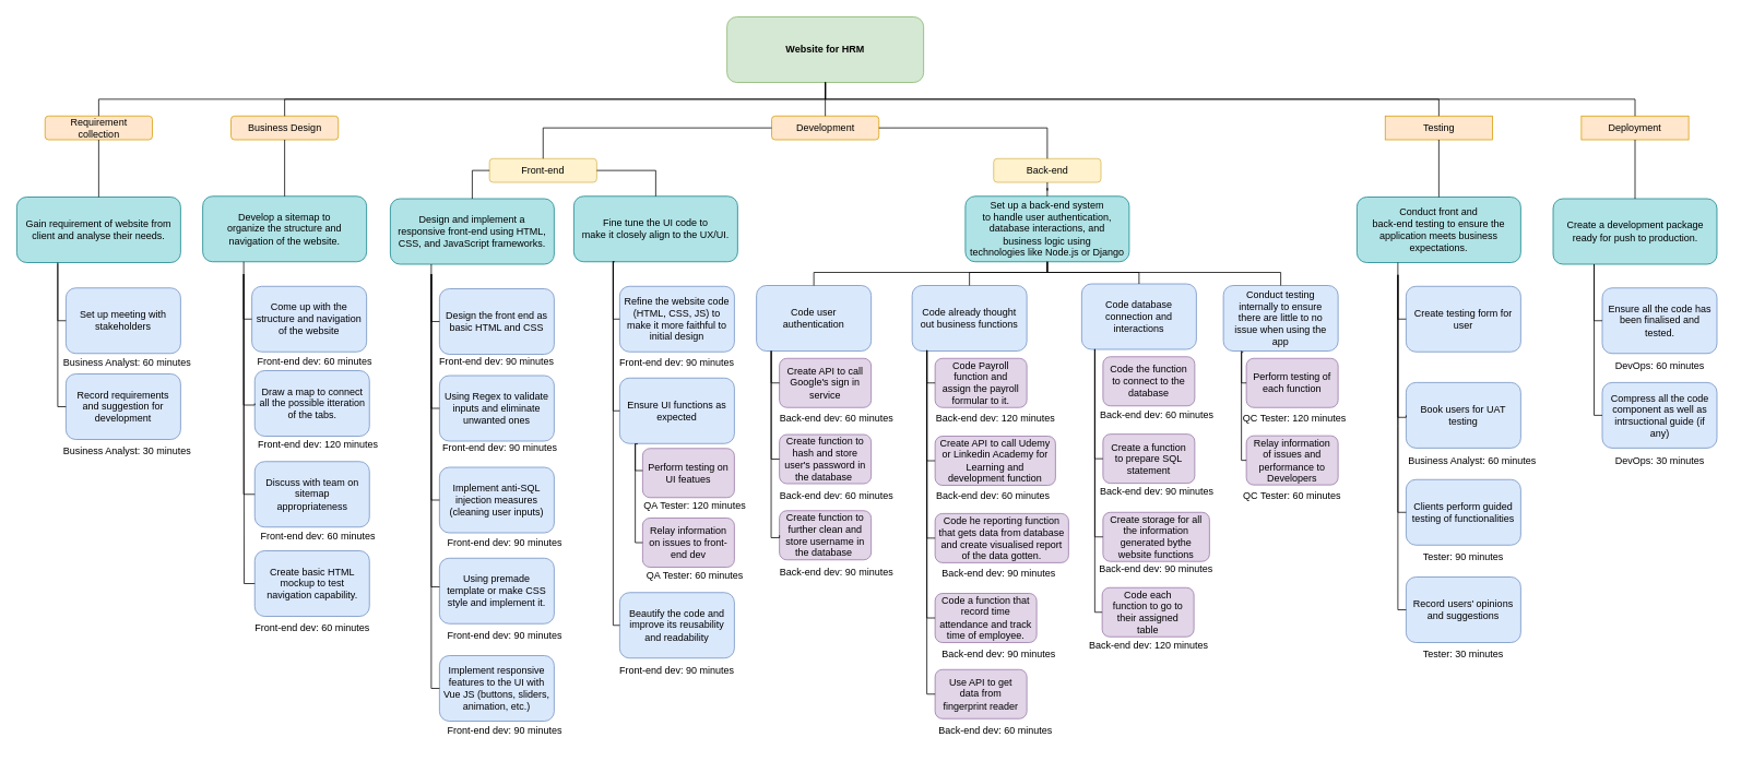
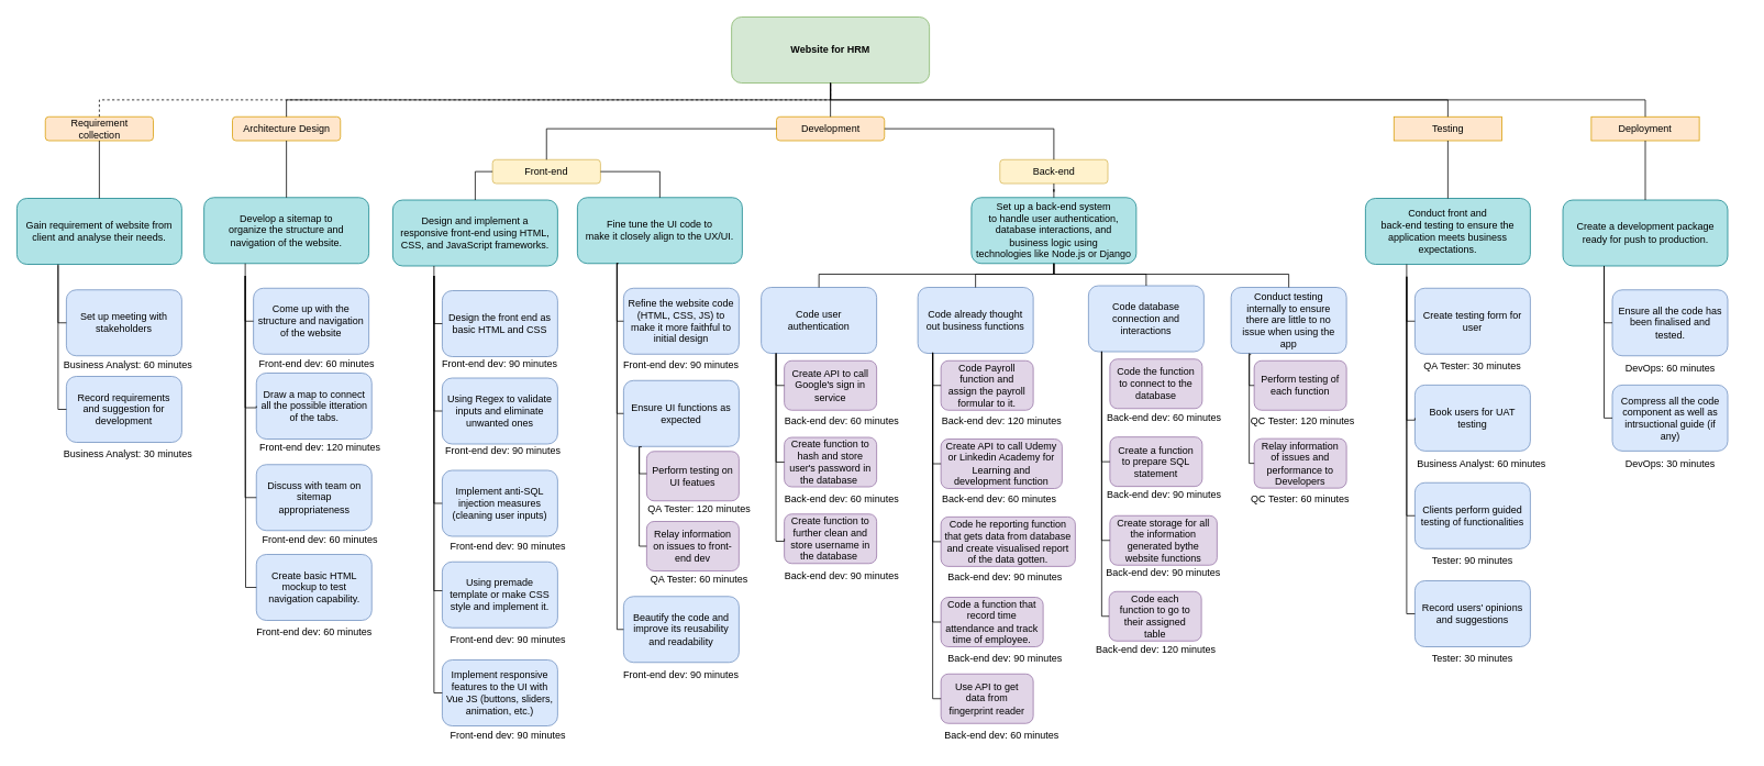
- <mxCell id="131" value="" style="endArrow=none;html=1;rounded=0;edgeStyle=orthogonalEdgeStyle;entryX=0.5;entryY=1;entryDx=0;entryDy=0;exitX=0.5;exitY=0;exitDx=0;exitDy=0;" parent="1" source="71" target="2" edge="1"><mxGeometry width="50" height="50" relative="1" as="geometry"><mxPoint x="454" y="-56" as="sourcePoint" /><mxPoint x="504" y="-106" as="targetPoint" /></mxGeometry></mxCell>
+ <mxCell id="131" value="" style="endArrow=none;html=1;rounded=0;edgeStyle=orthogonalEdgeStyle;entryX=0.5;entryY=1;entryDx=0;entryDy=0;exitX=0.5;exitY=0;exitDx=0;exitDy=0;dashed=1;" parent="1" source="71" target="2" edge="1"><mxGeometry width="50" height="50" relative="1" as="geometry"><mxPoint x="454" y="-56" as="sourcePoint" /><mxPoint x="504" y="-106" as="targetPoint" /></mxGeometry></mxCell>
- <mxCell id="72" value="Business Design" style="rounded=1;whiteSpace=wrap;html=1;fillColor=#ffe6cc;strokeColor=#d79b00;spacingLeft=4;spacingRight=4;" parent="1" vertex="1"><mxGeometry x="281.5" y="141" width="131" height="29" as="geometry" /></mxCell>
+ <mxCell id="72" value="Architecture Design" style="rounded=1;whiteSpace=wrap;html=1;fillColor=#ffe6cc;strokeColor=#d79b00;spacingLeft=4;spacingRight=4;" parent="1" vertex="1"><mxGeometry x="281.5" y="141" width="131" height="29" as="geometry" /></mxCell>
+ <mxCell id="86" value="QA Tester: 30 minutes" style="text;html=1;align=center;verticalAlign=middle;whiteSpace=wrap;rounded=0;" parent="1" vertex="1"><mxGeometry x="1694" y="429" width="184" height="30" as="geometry" /></mxCell>
